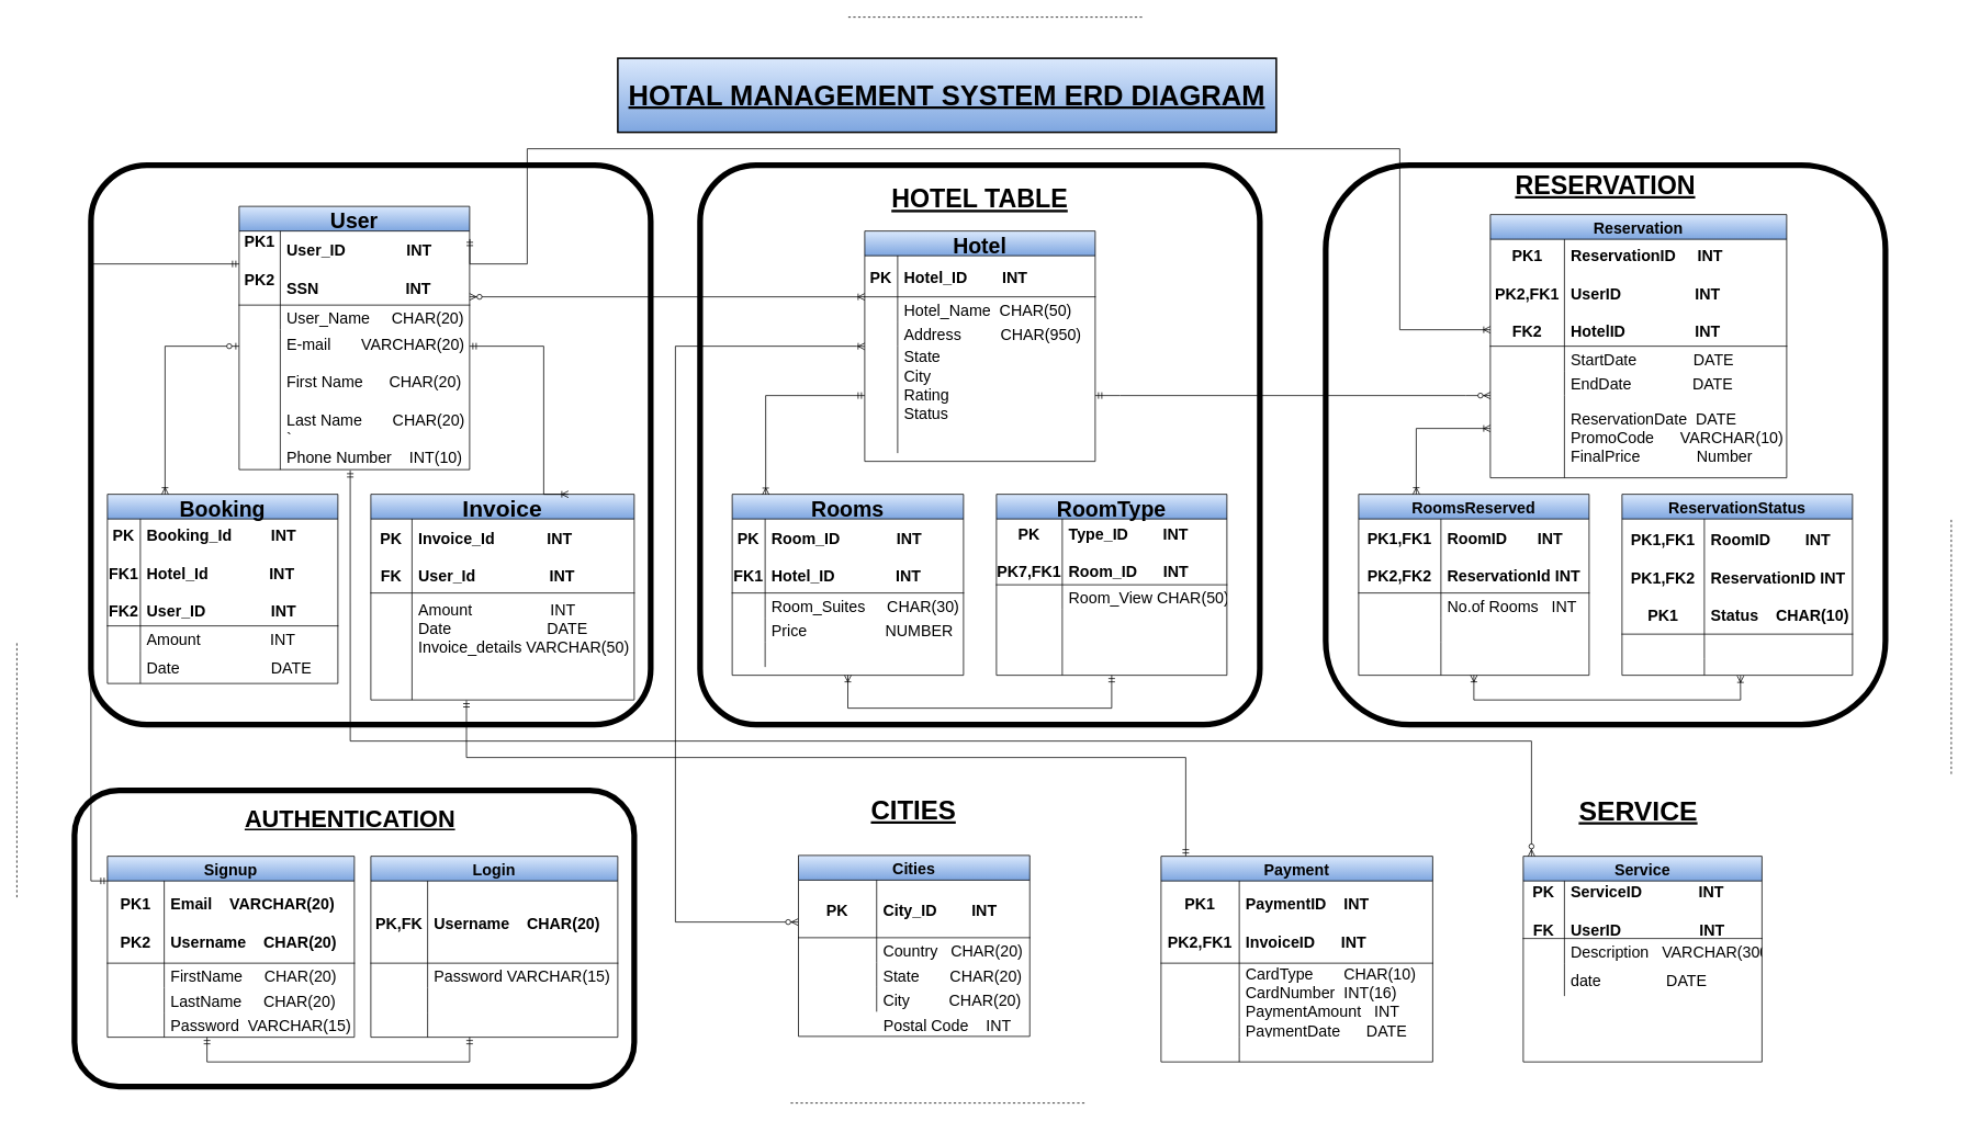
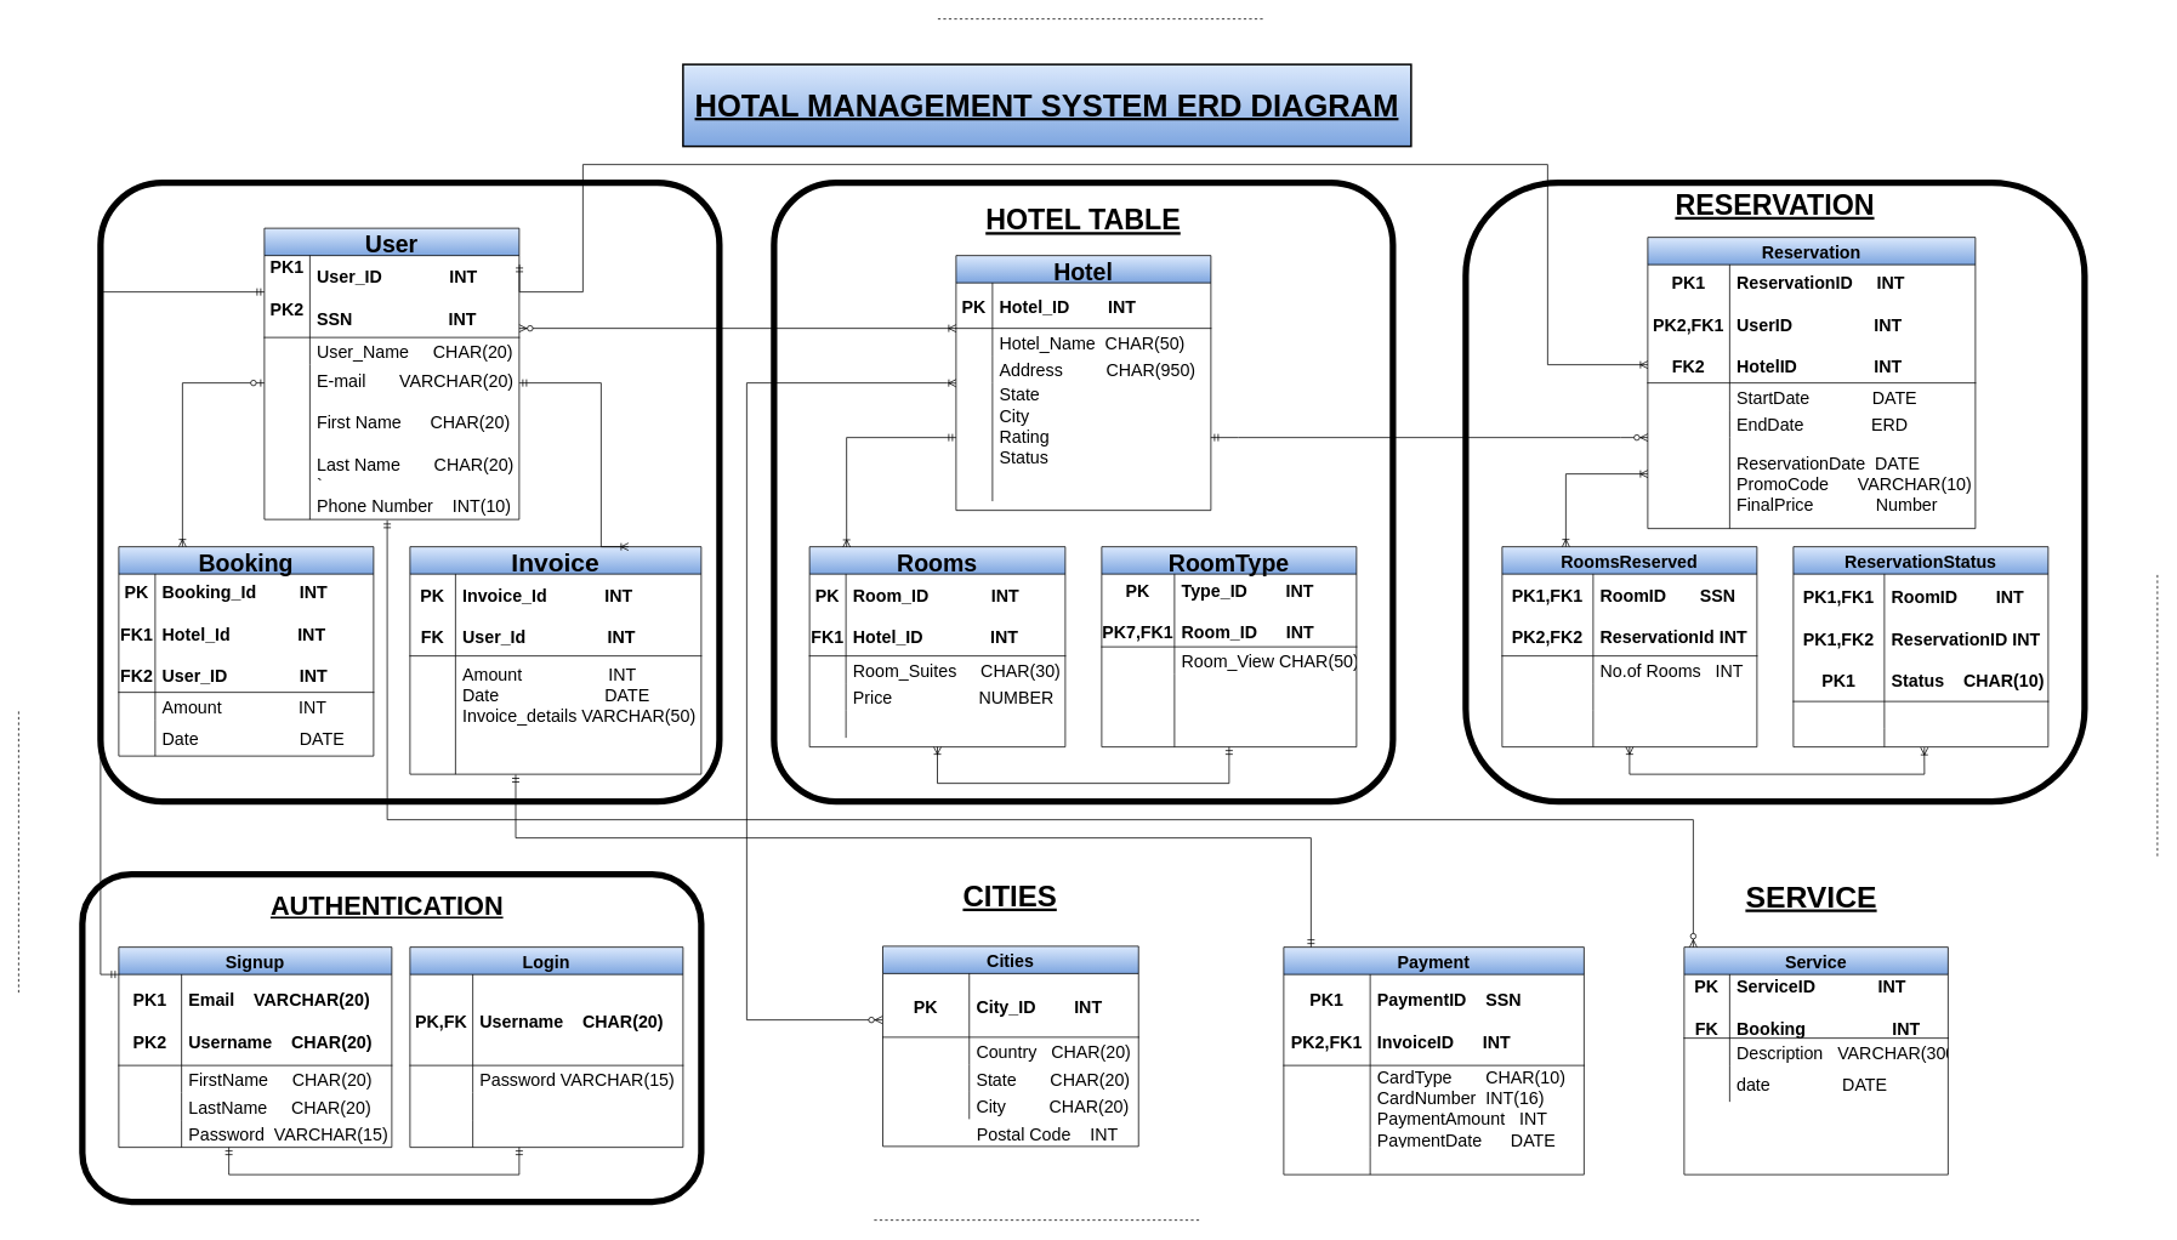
- <mxCell id="80" value="EndDate              DATE" style="shape=partialRectangle;connectable=0;fillColor=none;top=0;left=0;bottom=0;right=0;align=left;spacingLeft=6;overflow=hidden;rounded=0;fontSize=19;" parent="78" vertex="1"><mxGeometry x="90.0" width="270.0" height="30" as="geometry"><mxRectangle width="270.0" height="30" as="alternateBounds" /></mxGeometry></mxCell>
+ <mxCell id="80" value="EndDate              ERD" style="shape=partialRectangle;connectable=0;fillColor=none;top=0;left=0;bottom=0;right=0;align=left;spacingLeft=6;overflow=hidden;rounded=0;fontSize=19;" parent="78" vertex="1"><mxGeometry x="90.0" width="270.0" height="30" as="geometry"><mxRectangle width="270.0" height="30" as="alternateBounds" /></mxGeometry></mxCell>
- <mxCell id="87" value="RoomID       INT&#10;&#10;ReservationId INT" style="shape=partialRectangle;connectable=0;fillColor=none;top=0;left=0;bottom=0;right=0;align=left;spacingLeft=6;fontStyle=1;overflow=hidden;rounded=0;fontSize=19;" parent="85" vertex="1"><mxGeometry x="100" width="180" height="90" as="geometry"><mxRectangle width="180" height="90" as="alternateBounds" /></mxGeometry></mxCell>
+ <mxCell id="87" value="RoomID       SSN&#10;&#10;ReservationId INT" style="shape=partialRectangle;connectable=0;fillColor=none;top=0;left=0;bottom=0;right=0;align=left;spacingLeft=6;fontStyle=1;overflow=hidden;rounded=0;fontSize=19;" parent="85" vertex="1"><mxGeometry x="100" width="180" height="90" as="geometry"><mxRectangle width="180" height="90" as="alternateBounds" /></mxGeometry></mxCell>
- <mxCell id="149" value="ServiceID             INT&#10;&#10;UserID                  INT" style="shape=partialRectangle;connectable=0;fillColor=none;top=0;left=0;bottom=0;right=0;align=left;spacingLeft=6;fontStyle=1;overflow=hidden;rounded=0;fontSize=19;" parent="147" vertex="1"><mxGeometry x="50" width="240" height="70" as="geometry"><mxRectangle width="240" height="70" as="alternateBounds" /></mxGeometry></mxCell>
+ <mxCell id="149" value="ServiceID             INT&#10;&#10;Booking                  INT" style="shape=partialRectangle;connectable=0;fillColor=none;top=0;left=0;bottom=0;right=0;align=left;spacingLeft=6;fontStyle=1;overflow=hidden;rounded=0;fontSize=19;" parent="147" vertex="1"><mxGeometry x="50" width="240" height="70" as="geometry"><mxRectangle width="240" height="70" as="alternateBounds" /></mxGeometry></mxCell>
- <mxCell id="138" value="PaymentID    INT&#10;&#10;InvoiceID      INT" style="shape=partialRectangle;connectable=0;fillColor=none;top=0;left=0;bottom=0;right=0;align=left;spacingLeft=6;fontStyle=1;overflow=hidden;rounded=0;fontSize=19;" parent="136" vertex="1"><mxGeometry x="95" width="235" height="100" as="geometry"><mxRectangle width="235" height="100" as="alternateBounds" /></mxGeometry></mxCell>
+ <mxCell id="138" value="PaymentID    SSN&#10;&#10;InvoiceID      INT" style="shape=partialRectangle;connectable=0;fillColor=none;top=0;left=0;bottom=0;right=0;align=left;spacingLeft=6;fontStyle=1;overflow=hidden;rounded=0;fontSize=19;" parent="136" vertex="1"><mxGeometry x="95" width="235" height="100" as="geometry"><mxRectangle width="235" height="100" as="alternateBounds" /></mxGeometry></mxCell>
